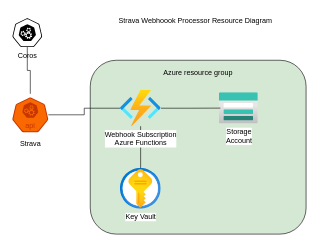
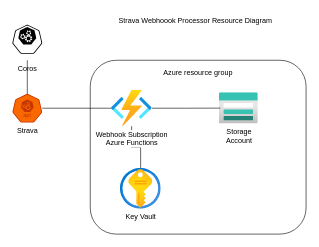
- <mxCell id="12" value="&lt;div&gt;Coros&lt;/div&gt;" style="aspect=fixed;sketch=0;html=1;dashed=0;whitespace=wrap;verticalLabelPosition=bottom;verticalAlign=top;points=[[0.005,0.63,0],[0.1,0.2,0],[0.9,0.2,0],[0.5,0,0],[0.995,0.63,0],[0.72,0.99,0],[0.5,1,0],[0.28,0.99,0]];shape=mxgraph.kubernetes.icon2;prIcon=api;strokeColor=light-dark(#000000,#FF0000);" parent="1" vertex="1"><mxGeometry x="20" y="30" width="50" height="48" as="geometry" /></mxCell>
+ <mxCell id="12" value="&lt;div&gt;Coros&lt;/div&gt;" style="aspect=fixed;sketch=0;html=1;dashed=0;whitespace=wrap;verticalLabelPosition=bottom;verticalAlign=top;points=[[0.005,0.63,0],[0.1,0.2,0],[0.9,0.2,0],[0.5,0,0],[0.995,0.63,0],[0.72,0.99,0],[0.5,1,0],[0.28,0.99,0]];shape=mxgraph.kubernetes.icon2;prIcon=api;strokeColor=light-dark(#000000,#FF0000);" parent="1" vertex="1"><mxGeometry x="20" y="30" width="50" height="70" as="geometry" /></mxCell>
- <mxCell id="11" value="&lt;div&gt;Webhook Subscription&lt;/div&gt;&lt;div&gt;Azure Functions&lt;/div&gt;" style="image;aspect=fixed;html=1;points=[];align=center;fontSize=12;image=img/lib/azure2/compute/Function_Apps.svg;verticalAlign=top;" parent="1" vertex="1"><mxGeometry x="200" y="150" width="68" height="60" as="geometry" /></mxCell>
+ <mxCell id="11" value="&lt;div&gt;Webhook Subscription&lt;/div&gt;&lt;div&gt;Azure Functions&lt;/div&gt;" style="image;aspect=fixed;html=1;points=[];align=center;fontSize=12;image=img/lib/azure2/compute/Function_Apps.svg;verticalAlign=top;" parent="1" vertex="1"><mxGeometry x="185" y="150" width="68" height="60" as="geometry" /></mxCell>
- <mxCell id="5" value="&lt;div&gt;Strava&lt;/div&gt;" style="aspect=fixed;sketch=0;html=1;dashed=0;whitespace=wrap;verticalLabelPosition=bottom;verticalAlign=top;fillColor=#fa6800;strokeColor=light-dark(#C73500,#FFCE9F);points=[[0.005,0.63,0],[0.1,0.2,0],[0.9,0.2,0],[0.5,0,0],[0.995,0.63,0],[0.72,0.99,0],[0.5,1,0],[0.28,0.99,0]];shape=mxgraph.kubernetes.icon2;kubernetesLabel=1;prIcon=api;fontColor=#000000;" parent="1" vertex="1"><mxGeometry x="20" y="156" width="60" height="70" as="geometry" /></mxCell>
+ <mxCell id="5" value="&lt;div&gt;Strava&lt;/div&gt;" style="aspect=fixed;sketch=0;html=1;dashed=0;whitespace=wrap;verticalLabelPosition=bottom;verticalAlign=top;fillColor=#fa6800;strokeColor=light-dark(#C73500,#FFCE9F);points=[[0.005,0.63,0],[0.1,0.2,0],[0.9,0.2,0],[0.5,0,0],[0.995,0.63,0],[0.72,0.99,0],[0.5,1,0],[0.28,0.99,0]];shape=mxgraph.kubernetes.icon2;kubernetesLabel=1;prIcon=api;fontColor=#000000;" parent="1" vertex="1"><mxGeometry x="20" y="156" width="50" height="48" as="geometry" /></mxCell>
- <mxCell id="2" value="Azure resource group" style="rounded=1;whiteSpace=wrap;html=1;labelPosition=center;verticalLabelPosition=top;align=center;verticalAlign=bottom;spacingBottom=-30;fillColor=#d5e8d4;" vertex="1" parent="1"><mxGeometry x="150" y="100" width="360" height="290" as="geometry" /></mxCell>
+ <mxCell id="2" value="Azure resource group" style="rounded=1;whiteSpace=wrap;html=1;labelPosition=center;verticalLabelPosition=top;align=center;verticalAlign=bottom;spacingBottom=-30;" vertex="1" parent="1"><mxGeometry x="150" y="100" width="360" height="290" as="geometry" /></mxCell>
